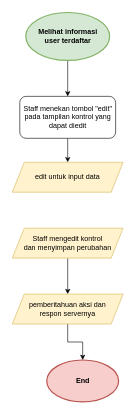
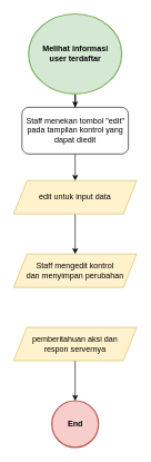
- <mxCell id="10" value="&lt;b&gt;Melihat informasi&lt;br&gt;user terdaftar&lt;/b&gt;" style="ellipse;whiteSpace=wrap;html=1;fillColor=#d5e8d4;strokeColor=#82b366;strokeWidth=2;" parent="1" vertex="1"><mxGeometry x="42.5" y="20" width="140" height="80" as="geometry" /></mxCell>
+ <mxCell id="10" value="&lt;b&gt;Melihat informasi&lt;br&gt;user terdaftar&lt;/b&gt;" style="ellipse;whiteSpace=wrap;html=1;fillColor=#d5e8d4;strokeColor=#82b366;strokeWidth=2;" parent="1" vertex="1"><mxGeometry x="42.5" y="20" width="140" height="120" as="geometry" /></mxCell>
+ <mxCell id="11" value="" style="edgeStyle=orthogonalEdgeStyle;rounded=0;orthogonalLoop=1;jettySize=auto;html=1;" edge="1" parent="1" source="12" target="4"><mxGeometry relative="1" as="geometry" /></mxCell>
- <mxCell id="3" value="" style="edgeStyle=orthogonalEdgeStyle;rounded=0;orthogonalLoop=1;jettySize=auto;html=1;" parent="1" source="4" target="8" edge="1"><mxGeometry relative="1" as="geometry" /></mxCell>
- <mxCell id="2" value="End" style="ellipse;whiteSpace=wrap;html=1;aspect=fixed;fillColor=#f8cecc;strokeColor=#b85450;fontStyle=1;strokeWidth=2;" parent="1" vertex="1"><mxGeometry x="77.5" y="600" width="120" height="70" as="geometry" /></mxCell>
+ <mxCell id="2" value="End" style="ellipse;whiteSpace=wrap;html=1;aspect=fixed;fillColor=#f8cecc;strokeColor=#b85450;fontStyle=1;strokeWidth=2;" parent="1" vertex="1"><mxGeometry x="77.5" y="600" width="70" height="70" as="geometry" /></mxCell>
